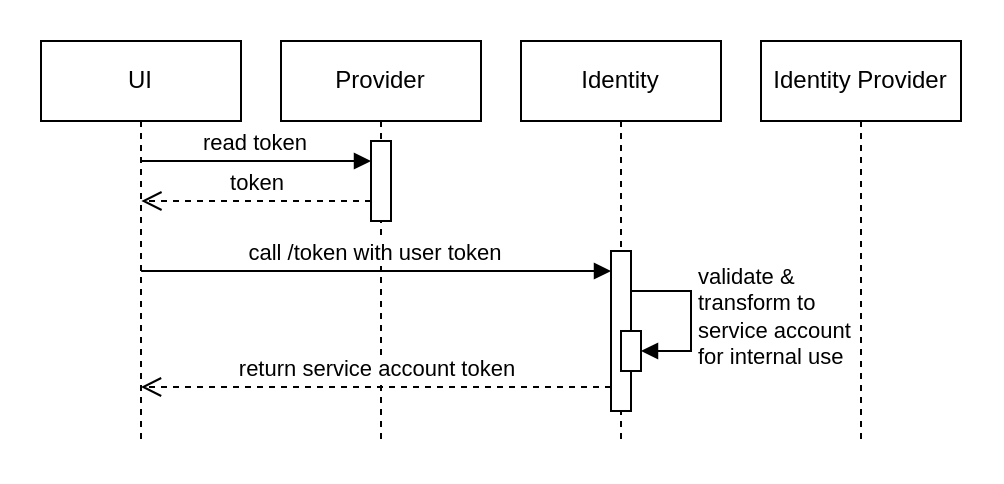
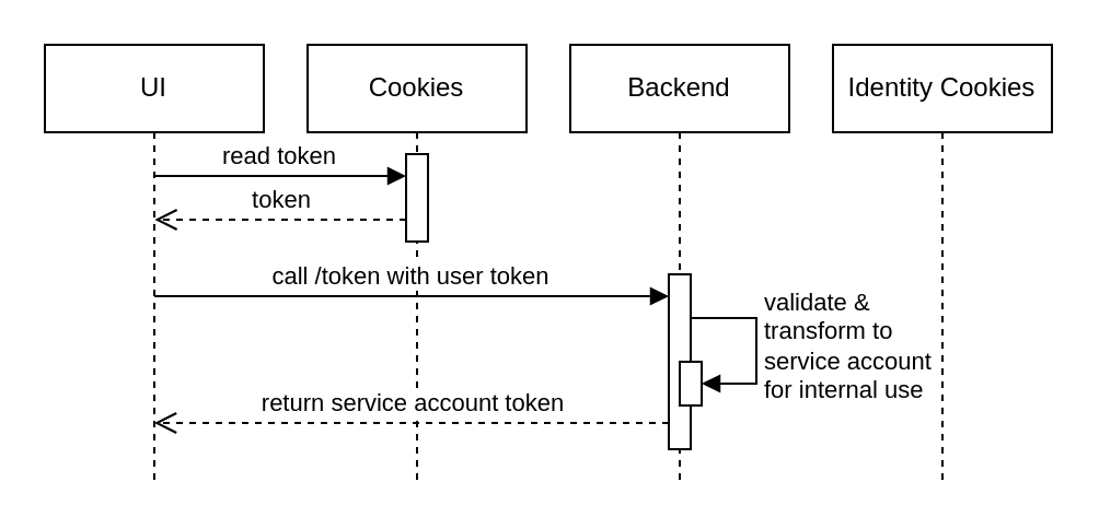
- <mxCell id="7" value="Provider" style="shape=umlLifeline;perimeter=lifelinePerimeter;whiteSpace=wrap;html=1;container=0;dropTarget=0;collapsible=0;recursiveResize=0;outlineConnect=0;portConstraint=eastwest;newEdgeStyle={&quot;edgeStyle&quot;:&quot;elbowEdgeStyle&quot;,&quot;elbow&quot;:&quot;vertical&quot;,&quot;curved&quot;:0,&quot;rounded&quot;:0};" vertex="1" parent="1"><mxGeometry x="140" y="20" width="100" height="200" as="geometry" /></mxCell>
+ <mxCell id="7" value="Cookies" style="shape=umlLifeline;perimeter=lifelinePerimeter;whiteSpace=wrap;html=1;container=0;dropTarget=0;collapsible=0;recursiveResize=0;outlineConnect=0;portConstraint=eastwest;newEdgeStyle={&quot;edgeStyle&quot;:&quot;elbowEdgeStyle&quot;,&quot;elbow&quot;:&quot;vertical&quot;,&quot;curved&quot;:0,&quot;rounded&quot;:0};" vertex="1" parent="1"><mxGeometry x="140" y="20" width="100" height="200" as="geometry" /></mxCell>
- <mxCell id="3" value="Identity" style="shape=umlLifeline;perimeter=lifelinePerimeter;whiteSpace=wrap;html=1;container=0;dropTarget=0;collapsible=0;recursiveResize=0;outlineConnect=0;portConstraint=eastwest;newEdgeStyle={&quot;edgeStyle&quot;:&quot;elbowEdgeStyle&quot;,&quot;elbow&quot;:&quot;vertical&quot;,&quot;curved&quot;:0,&quot;rounded&quot;:0};" vertex="1" parent="1"><mxGeometry x="260" y="20" width="100" height="200" as="geometry" /></mxCell>
+ <mxCell id="3" value="Backend" style="shape=umlLifeline;perimeter=lifelinePerimeter;whiteSpace=wrap;html=1;container=0;dropTarget=0;collapsible=0;recursiveResize=0;outlineConnect=0;portConstraint=eastwest;newEdgeStyle={&quot;edgeStyle&quot;:&quot;elbowEdgeStyle&quot;,&quot;elbow&quot;:&quot;vertical&quot;,&quot;curved&quot;:0,&quot;rounded&quot;:0};" vertex="1" parent="1"><mxGeometry x="260" y="20" width="100" height="200" as="geometry" /></mxCell>
- <mxCell id="9" value="Identity Provider" style="shape=umlLifeline;perimeter=lifelinePerimeter;whiteSpace=wrap;html=1;container=0;dropTarget=0;collapsible=0;recursiveResize=0;outlineConnect=0;portConstraint=eastwest;newEdgeStyle={&quot;edgeStyle&quot;:&quot;elbowEdgeStyle&quot;,&quot;elbow&quot;:&quot;vertical&quot;,&quot;curved&quot;:0,&quot;rounded&quot;:0};" vertex="1" parent="1"><mxGeometry x="380" y="20" width="100" height="200" as="geometry" /></mxCell>
+ <mxCell id="9" value="Identity Cookies" style="shape=umlLifeline;perimeter=lifelinePerimeter;whiteSpace=wrap;html=1;container=0;dropTarget=0;collapsible=0;recursiveResize=0;outlineConnect=0;portConstraint=eastwest;newEdgeStyle={&quot;edgeStyle&quot;:&quot;elbowEdgeStyle&quot;,&quot;elbow&quot;:&quot;vertical&quot;,&quot;curved&quot;:0,&quot;rounded&quot;:0};" vertex="1" parent="1"><mxGeometry x="380" y="20" width="100" height="200" as="geometry" /></mxCell>
